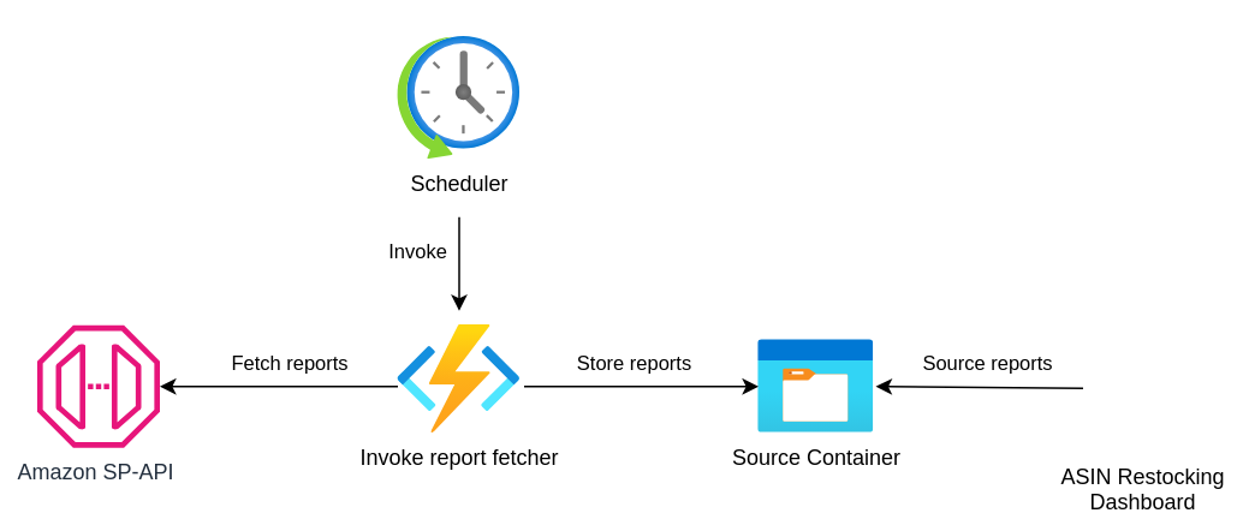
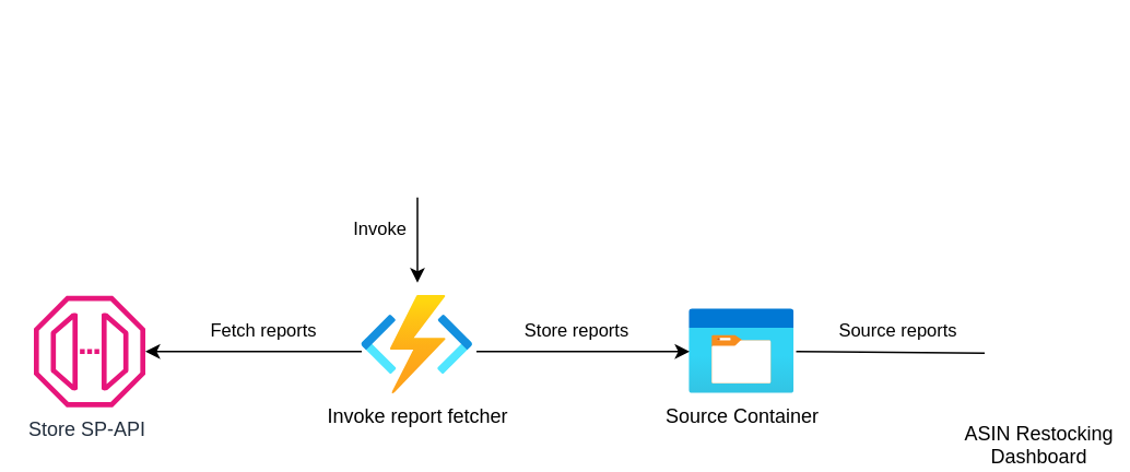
- <mxCell id="4" value="Scheduler" style="image;aspect=fixed;html=1;points=[];align=center;fontSize=12;image=img/lib/azure2/general/Scheduler.svg;labelBackgroundColor=none;fontColor=#000000;" vertex="1" parent="1"><mxGeometry x="220" y="20" width="68" height="68" as="geometry" /></mxCell>
- <mxCell id="13" value="" style="endArrow=classic;html=1;rounded=0;fontColor=#000000;strokeColor=#000000;entryX=1.016;entryY=0.5;entryDx=0;entryDy=0;entryPerimeter=0;" edge="1" parent="1" source="6" target="5"><mxGeometry width="50" height="50" relative="1" as="geometry"><mxPoint x="601" y="340" as="sourcePoint" /><mxPoint x="601" y="214" as="targetPoint" /></mxGeometry></mxCell>
+ <mxCell id="13" value="" style="endArrow=none;html=1;rounded=0;fontColor=#000000;strokeColor=#000000;entryX=1.016;entryY=0.5;entryDx=0;entryDy=0;entryPerimeter=0;" edge="1" parent="1" source="6" target="5"><mxGeometry width="50" height="50" relative="1" as="geometry"><mxPoint x="601" y="340" as="sourcePoint" /><mxPoint x="601" y="214" as="targetPoint" /></mxGeometry></mxCell>
- <mxCell id="2" value="Amazon SP-API&amp;nbsp;" style="sketch=0;outlineConnect=0;fontColor=#232F3E;gradientColor=none;fillColor=#E7157B;strokeColor=none;dashed=0;verticalLabelPosition=bottom;verticalAlign=top;align=center;html=1;fontSize=12;fontStyle=0;aspect=fixed;pointerEvents=1;shape=mxgraph.aws4.endpoint;" vertex="1" parent="1"><mxGeometry x="20" y="180" width="68" height="68" as="geometry" /></mxCell>
+ <mxCell id="2" value="Store SP-API&amp;nbsp;" style="sketch=0;outlineConnect=0;fontColor=#232F3E;gradientColor=none;fillColor=#E7157B;strokeColor=none;dashed=0;verticalLabelPosition=bottom;verticalAlign=top;align=center;html=1;fontSize=12;fontStyle=0;aspect=fixed;pointerEvents=1;shape=mxgraph.aws4.endpoint;" vertex="1" parent="1"><mxGeometry x="20" y="180" width="68" height="68" as="geometry" /></mxCell>
